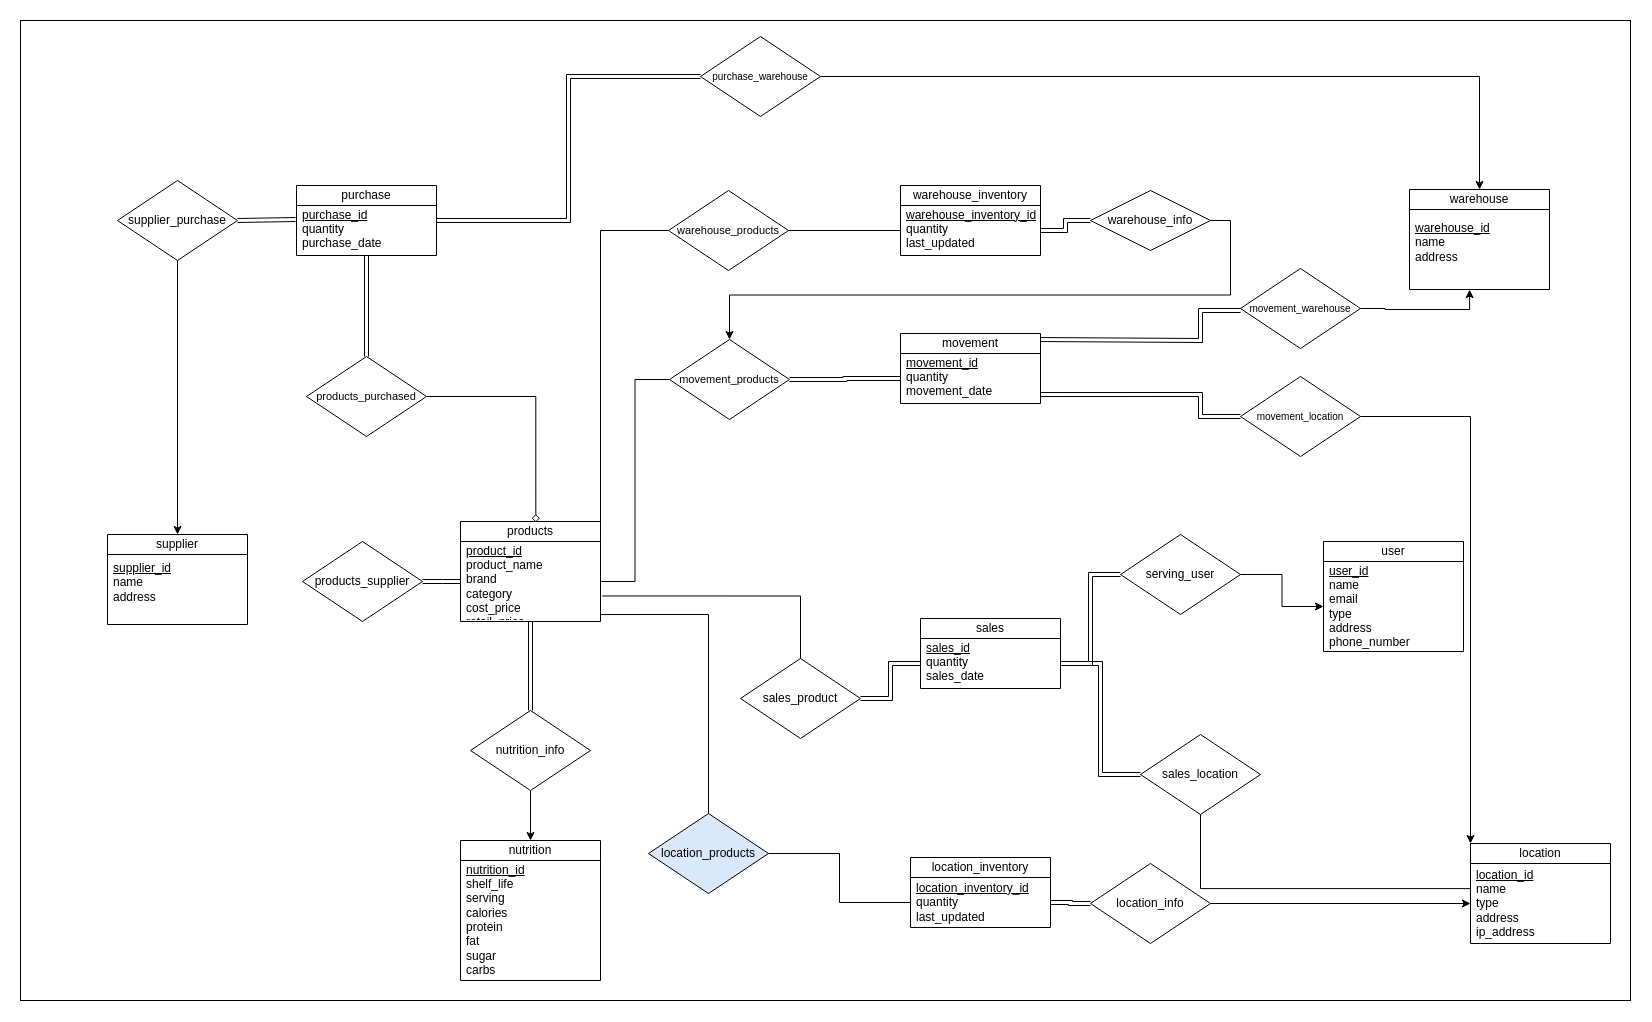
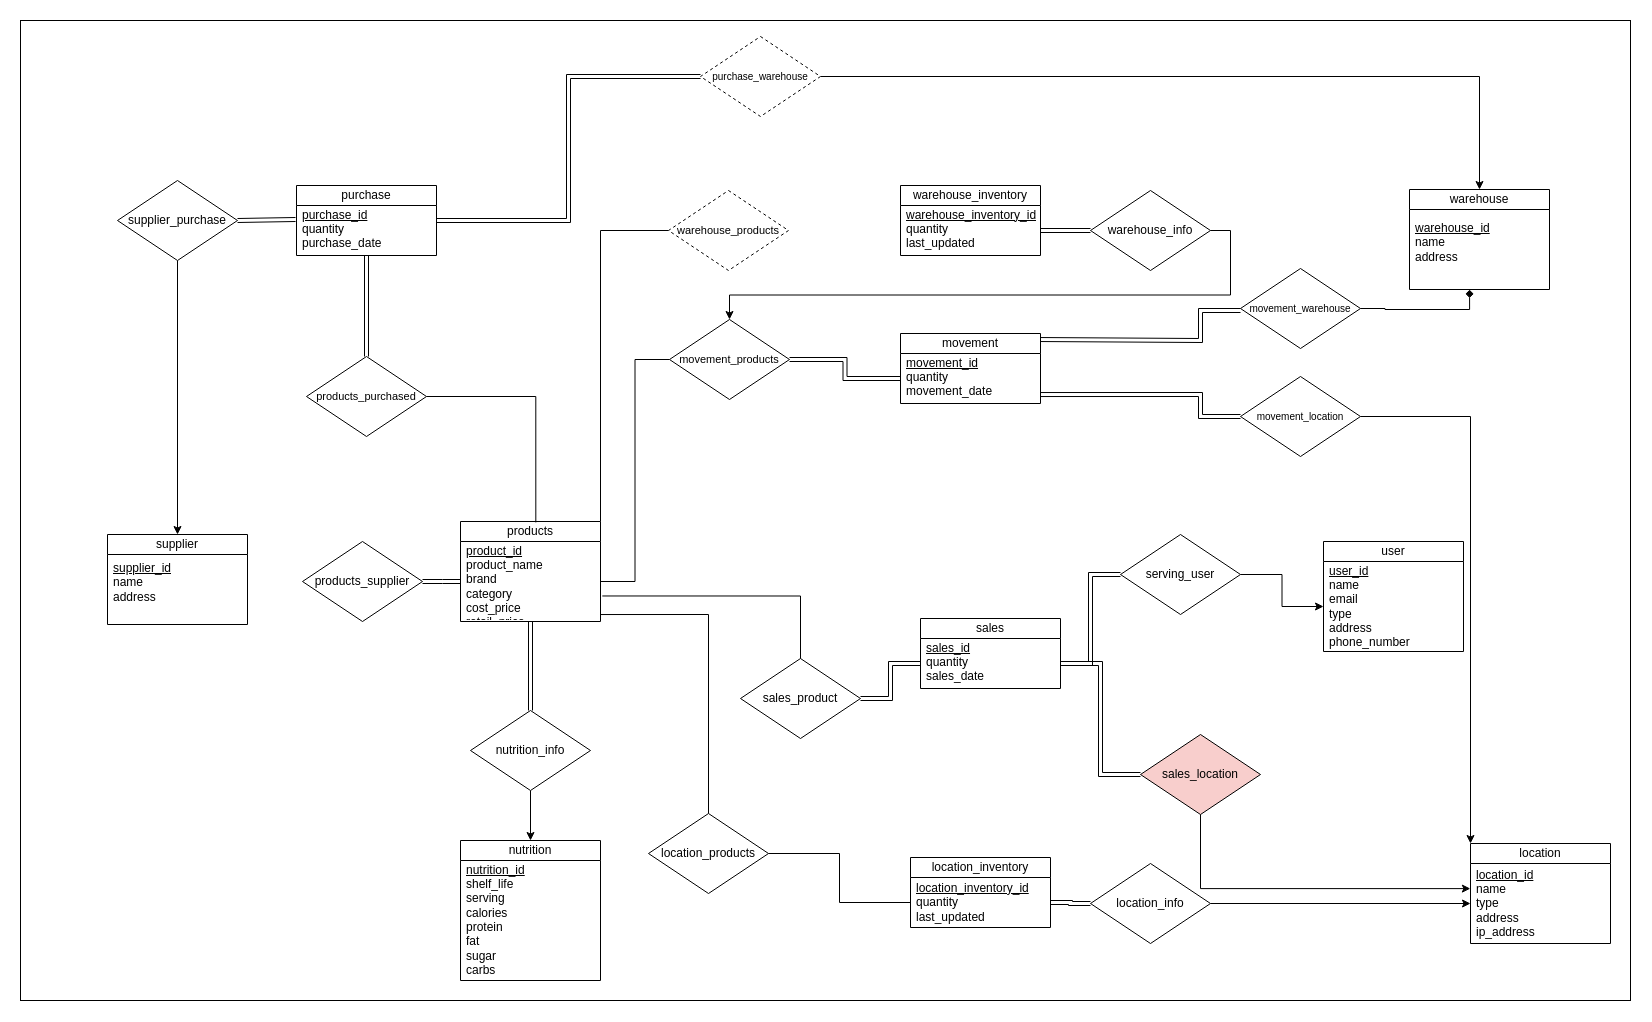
- <mxCell id="37" value="&lt;font style=&quot;font-size: 10px;&quot;&gt;purchase_warehouse&lt;/font&gt;" style="rhombus;whiteSpace=wrap;html=1;" parent="1" vertex="1"><mxGeometry x="700" y="36" width="120" height="80" as="geometry" /></mxCell>
+ <mxCell id="37" value="&lt;font style=&quot;font-size: 10px;&quot;&gt;purchase_warehouse&lt;/font&gt;" style="rhombus;whiteSpace=wrap;html=1;dashed=1;" parent="1" vertex="1"><mxGeometry x="700" y="36" width="120" height="80" as="geometry" /></mxCell>
- <mxCell id="24" value="warehouse_info" style="rhombus;whiteSpace=wrap;html=1;" parent="1" vertex="1"><mxGeometry x="1090" y="190" width="120" height="60" as="geometry" /></mxCell>
+ <mxCell id="24" value="warehouse_info" style="rhombus;whiteSpace=wrap;html=1;" parent="1" vertex="1"><mxGeometry x="1090" y="190" width="120" height="80" as="geometry" /></mxCell>
- <mxCell id="44" value="&lt;font style=&quot;font-size: 11px;&quot;&gt;warehouse_products&lt;/font&gt;" style="rhombus;whiteSpace=wrap;html=1;" parent="1" vertex="1"><mxGeometry x="668" y="190" width="120" height="80" as="geometry" /></mxCell>
+ <mxCell id="44" value="&lt;font style=&quot;font-size: 11px;&quot;&gt;warehouse_products&lt;/font&gt;" style="rhombus;whiteSpace=wrap;html=1;dashed=1;" parent="1" vertex="1"><mxGeometry x="668" y="190" width="120" height="80" as="geometry" /></mxCell>
- <mxCell id="62" style="edgeStyle=orthogonalEdgeStyle;rounded=0;orthogonalLoop=1;jettySize=auto;html=1;entryX=1;entryY=0.5;entryDx=0;entryDy=0;endArrow=none;endFill=0;" parent="1" source="6" target="44" edge="1"><mxGeometry relative="1" as="geometry" /></mxCell>
- <mxCell id="59" style="edgeStyle=orthogonalEdgeStyle;rounded=0;orthogonalLoop=1;jettySize=auto;html=1;entryX=0.429;entryY=1.002;entryDx=0;entryDy=0;entryPerimeter=0;" parent="1" source="51" target="13" edge="1"><mxGeometry relative="1" as="geometry" /></mxCell>
+ <mxCell id="59" style="edgeStyle=orthogonalEdgeStyle;rounded=0;orthogonalLoop=1;jettySize=auto;html=1;entryX=0.429;entryY=1.002;entryDx=0;entryDy=0;entryPerimeter=0;endArrow=diamond;" parent="1" source="51" target="13" edge="1"><mxGeometry relative="1" as="geometry" /></mxCell>
- <mxCell id="57" value="&lt;font style=&quot;font-size: 11px;&quot;&gt;movement_products&lt;/font&gt;" style="rhombus;whiteSpace=wrap;html=1;" parent="1" vertex="1"><mxGeometry x="669" y="339" width="120" height="80" as="geometry" /></mxCell>
+ <mxCell id="57" value="&lt;font style=&quot;font-size: 11px;&quot;&gt;movement_products&lt;/font&gt;" style="rhombus;whiteSpace=wrap;html=1;" parent="1" vertex="1"><mxGeometry x="669" y="319" width="120" height="80" as="geometry" /></mxCell>
- <mxCell id="42" style="edgeStyle=orthogonalEdgeStyle;rounded=0;orthogonalLoop=1;jettySize=auto;html=1;entryX=0.538;entryY=0.009;entryDx=0;entryDy=0;entryPerimeter=0;endArrow=diamond;endFill=0;" parent="1" source="39" target="8" edge="1"><mxGeometry relative="1" as="geometry" /></mxCell>
+ <mxCell id="42" style="edgeStyle=orthogonalEdgeStyle;rounded=0;orthogonalLoop=1;jettySize=auto;html=1;entryX=0.538;entryY=0.009;entryDx=0;entryDy=0;entryPerimeter=0;endArrow=none;endFill=0;" parent="1" source="39" target="8" edge="1"><mxGeometry relative="1" as="geometry" /></mxCell>
- <mxCell id="66" value="sales_location" style="rhombus;whiteSpace=wrap;html=1;" parent="1" vertex="1"><mxGeometry x="1140" y="734" width="120" height="80" as="geometry" /></mxCell>
+ <mxCell id="66" value="sales_location" style="rhombus;whiteSpace=wrap;html=1;fillColor=#f8cecc;" parent="1" vertex="1"><mxGeometry x="1140" y="734" width="120" height="80" as="geometry" /></mxCell>
- <mxCell id="46" value="location_products" style="rhombus;whiteSpace=wrap;html=1;fillColor=#dae8fc;" parent="1" vertex="1"><mxGeometry x="648" y="813" width="120" height="80" as="geometry" /></mxCell>
+ <mxCell id="46" value="location_products" style="rhombus;whiteSpace=wrap;html=1;" parent="1" vertex="1"><mxGeometry x="648" y="813" width="120" height="80" as="geometry" /></mxCell>
- <mxCell id="69" style="edgeStyle=orthogonalEdgeStyle;rounded=0;orthogonalLoop=1;jettySize=auto;html=1;entryX=-0.001;entryY=0.314;entryDx=0;entryDy=0;entryPerimeter=0;endArrow=none;" parent="1" source="66" target="15" edge="1"><mxGeometry relative="1" as="geometry"><Array as="points" /><mxPoint x="1470" y="890" as="targetPoint" /></mxGeometry></mxCell>
+ <mxCell id="69" style="edgeStyle=orthogonalEdgeStyle;rounded=0;orthogonalLoop=1;jettySize=auto;html=1;entryX=-0.001;entryY=0.314;entryDx=0;entryDy=0;entryPerimeter=0;" parent="1" source="66" target="15" edge="1"><mxGeometry relative="1" as="geometry"><Array as="points" /><mxPoint x="1470" y="890" as="targetPoint" /></mxGeometry></mxCell>
